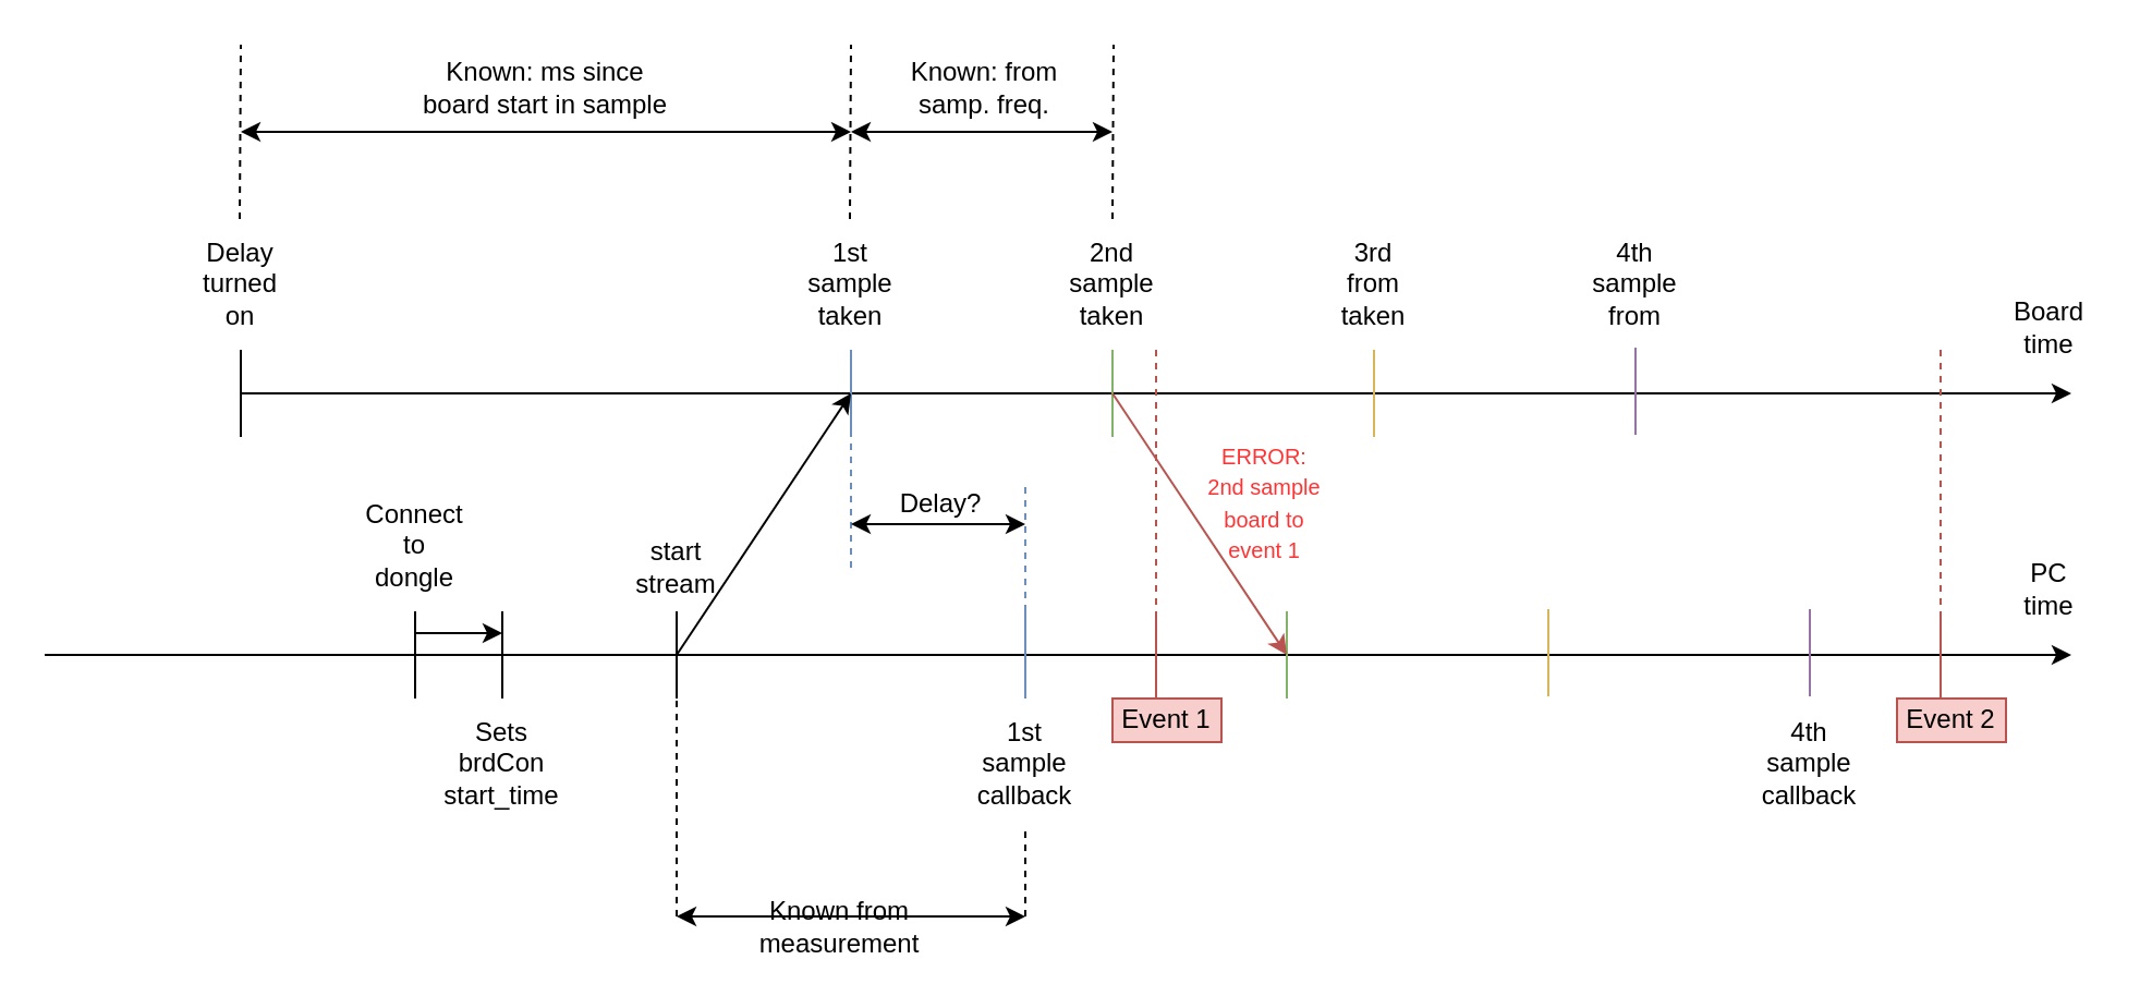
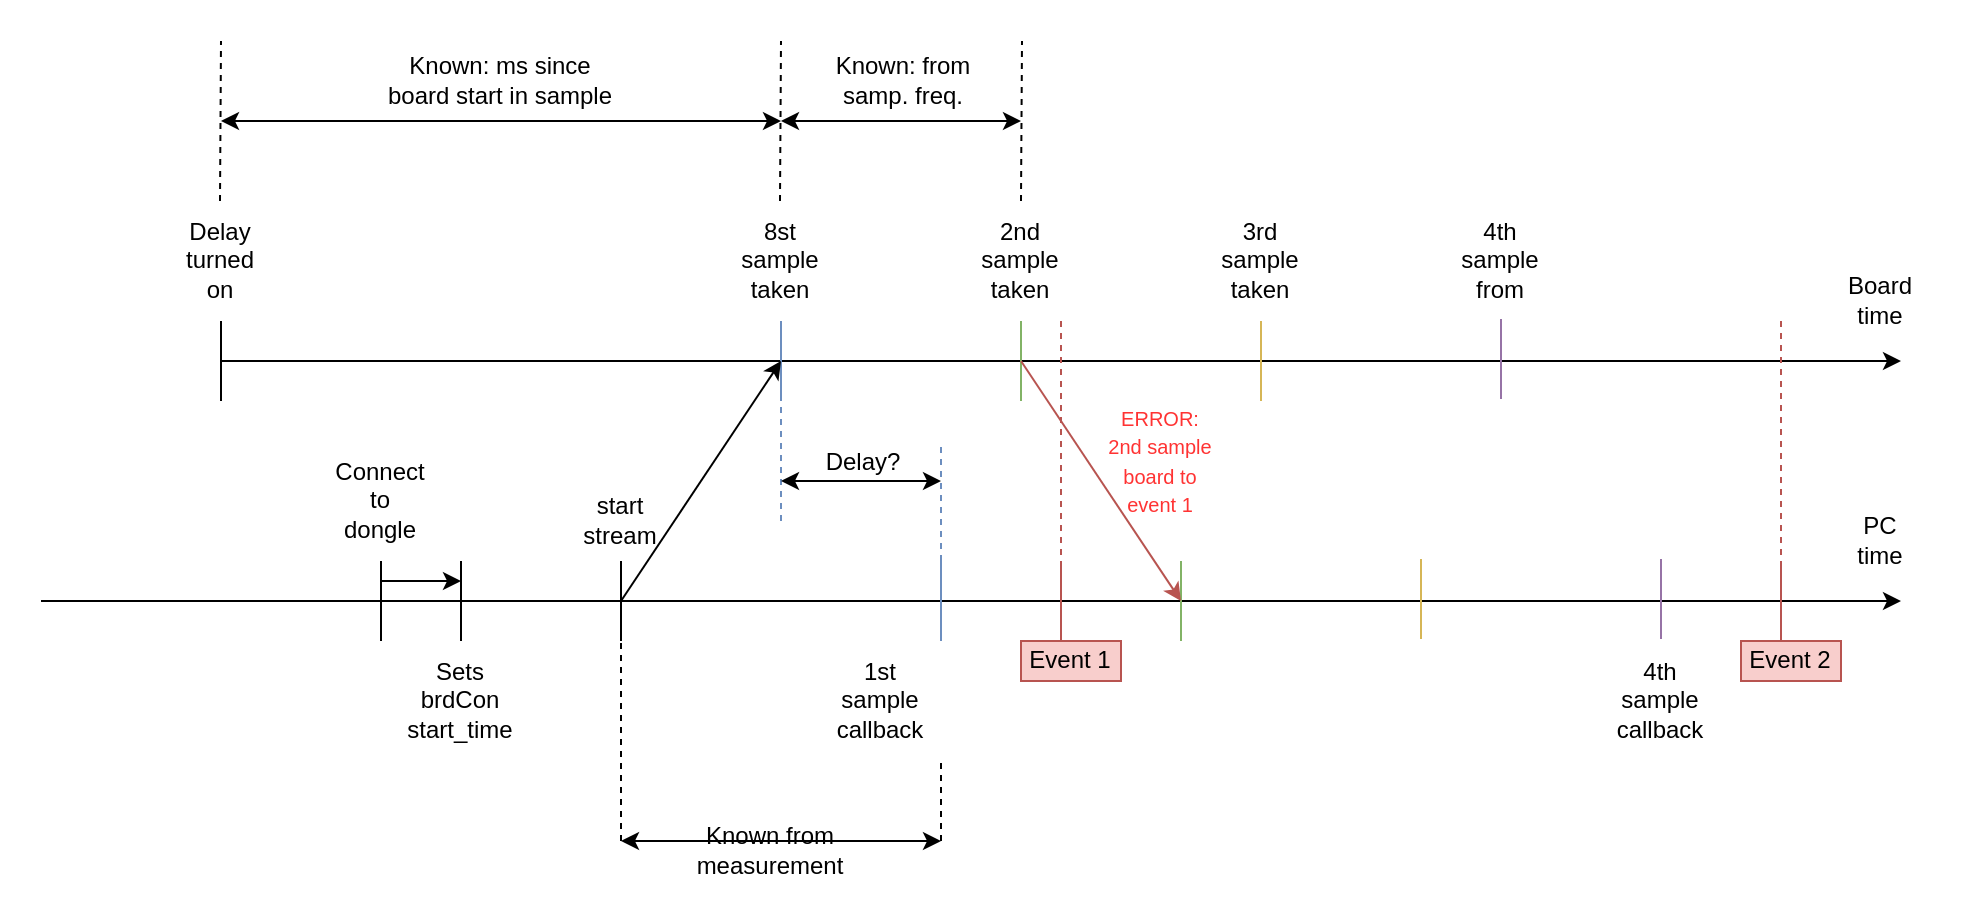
- <mxCell id="8" value="1st sample taken" style="text;html=1;strokeColor=none;fillColor=none;align=center;verticalAlign=middle;whiteSpace=wrap;rounded=0;" vertex="1" parent="1"><mxGeometry x="370" y="120" width="40" height="20" as="geometry" /></mxCell>
+ <mxCell id="8" value="8st sample taken" style="text;html=1;strokeColor=none;fillColor=none;align=center;verticalAlign=middle;whiteSpace=wrap;rounded=0;" vertex="1" parent="1"><mxGeometry x="370" y="120" width="40" height="20" as="geometry" /></mxCell>
- <mxCell id="22" value="3rd from taken" style="text;html=1;strokeColor=none;fillColor=none;align=center;verticalAlign=middle;whiteSpace=wrap;rounded=0;" vertex="1" parent="1"><mxGeometry x="610" y="120" width="40" height="20" as="geometry" /></mxCell>
+ <mxCell id="22" value="3rd sample taken" style="text;html=1;strokeColor=none;fillColor=none;align=center;verticalAlign=middle;whiteSpace=wrap;rounded=0;" vertex="1" parent="1"><mxGeometry x="610" y="120" width="40" height="20" as="geometry" /></mxCell>
- <mxCell id="25" value="1st sample callback" style="text;html=1;strokeColor=none;fillColor=none;align=center;verticalAlign=middle;whiteSpace=wrap;rounded=0;" vertex="1" parent="1"><mxGeometry x="450" y="340" width="40" height="20" as="geometry" /></mxCell>
+ <mxCell id="25" value="1st sample callback" style="text;html=1;strokeColor=none;fillColor=none;align=center;verticalAlign=middle;whiteSpace=wrap;rounded=0;" vertex="1" parent="1"><mxGeometry x="420" y="340" width="40" height="20" as="geometry" /></mxCell>
